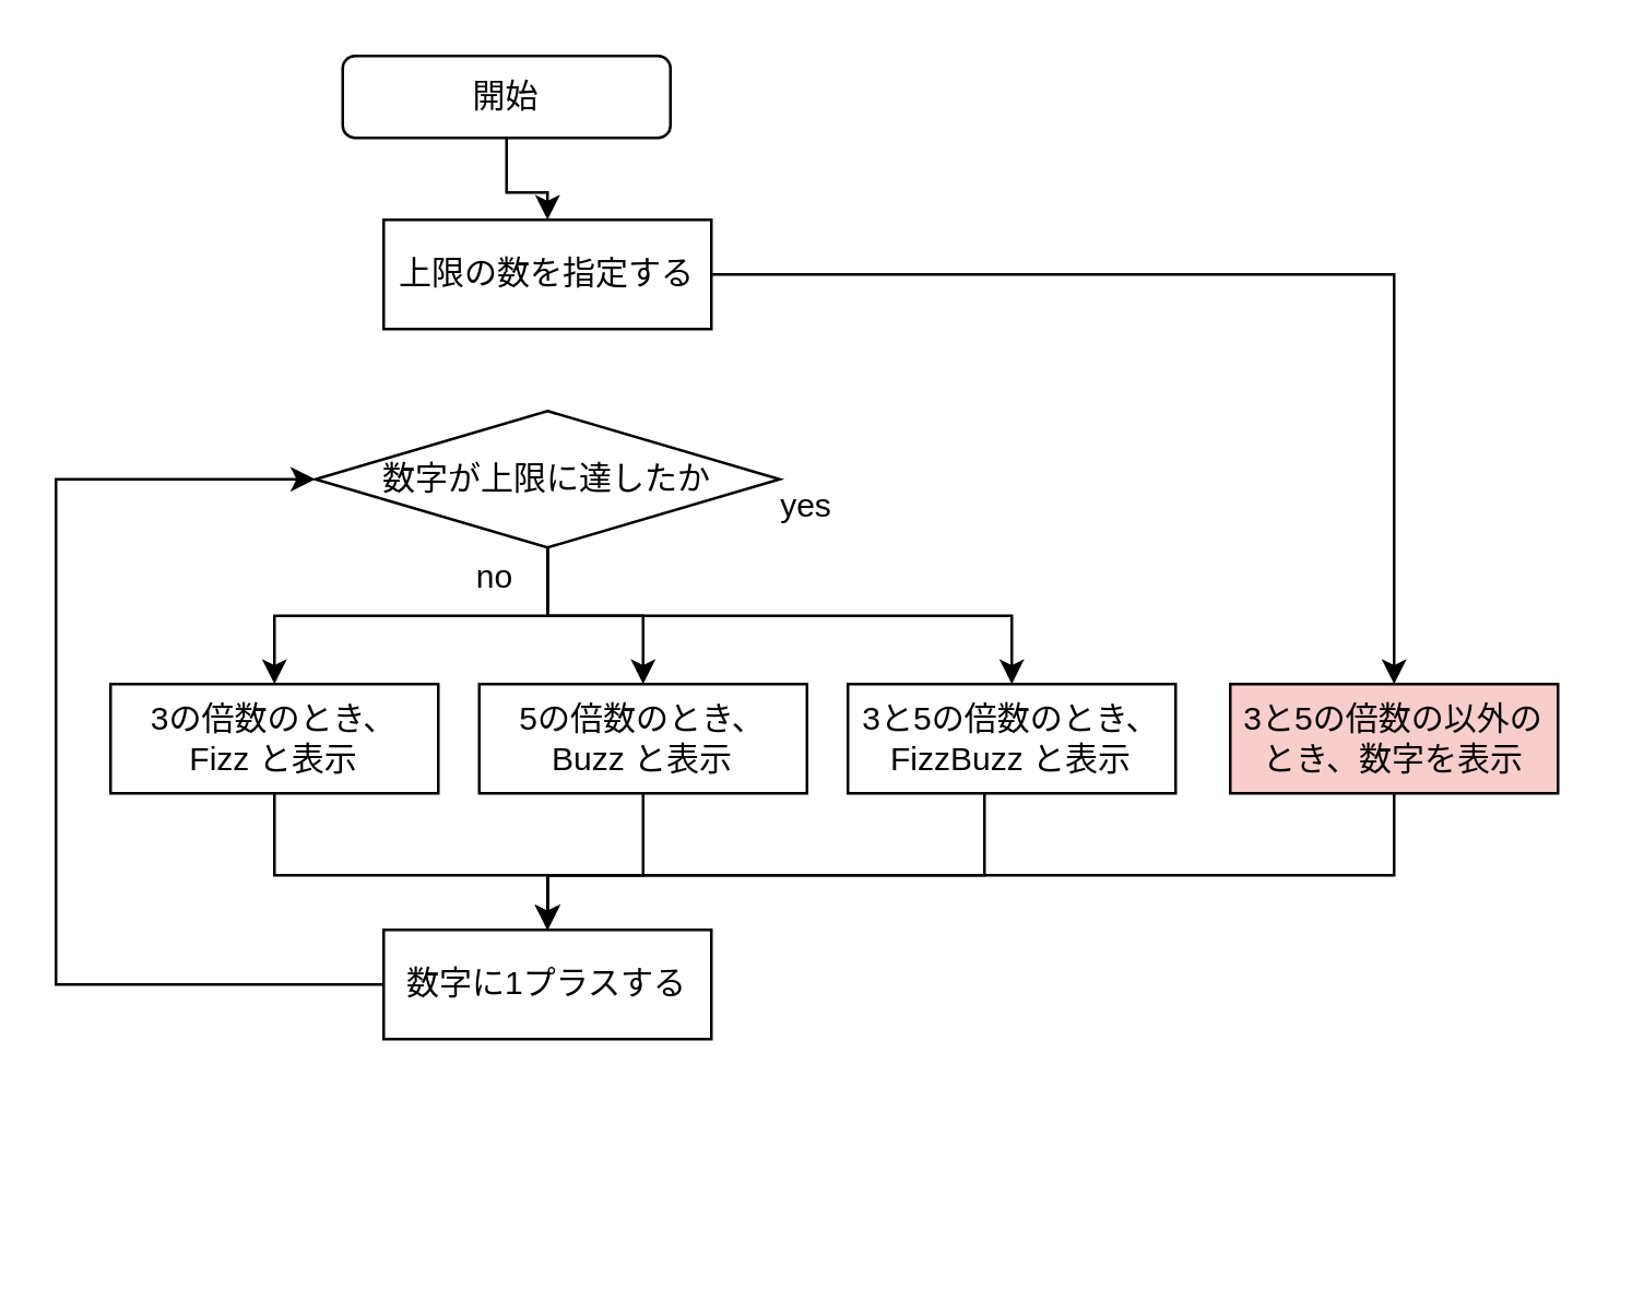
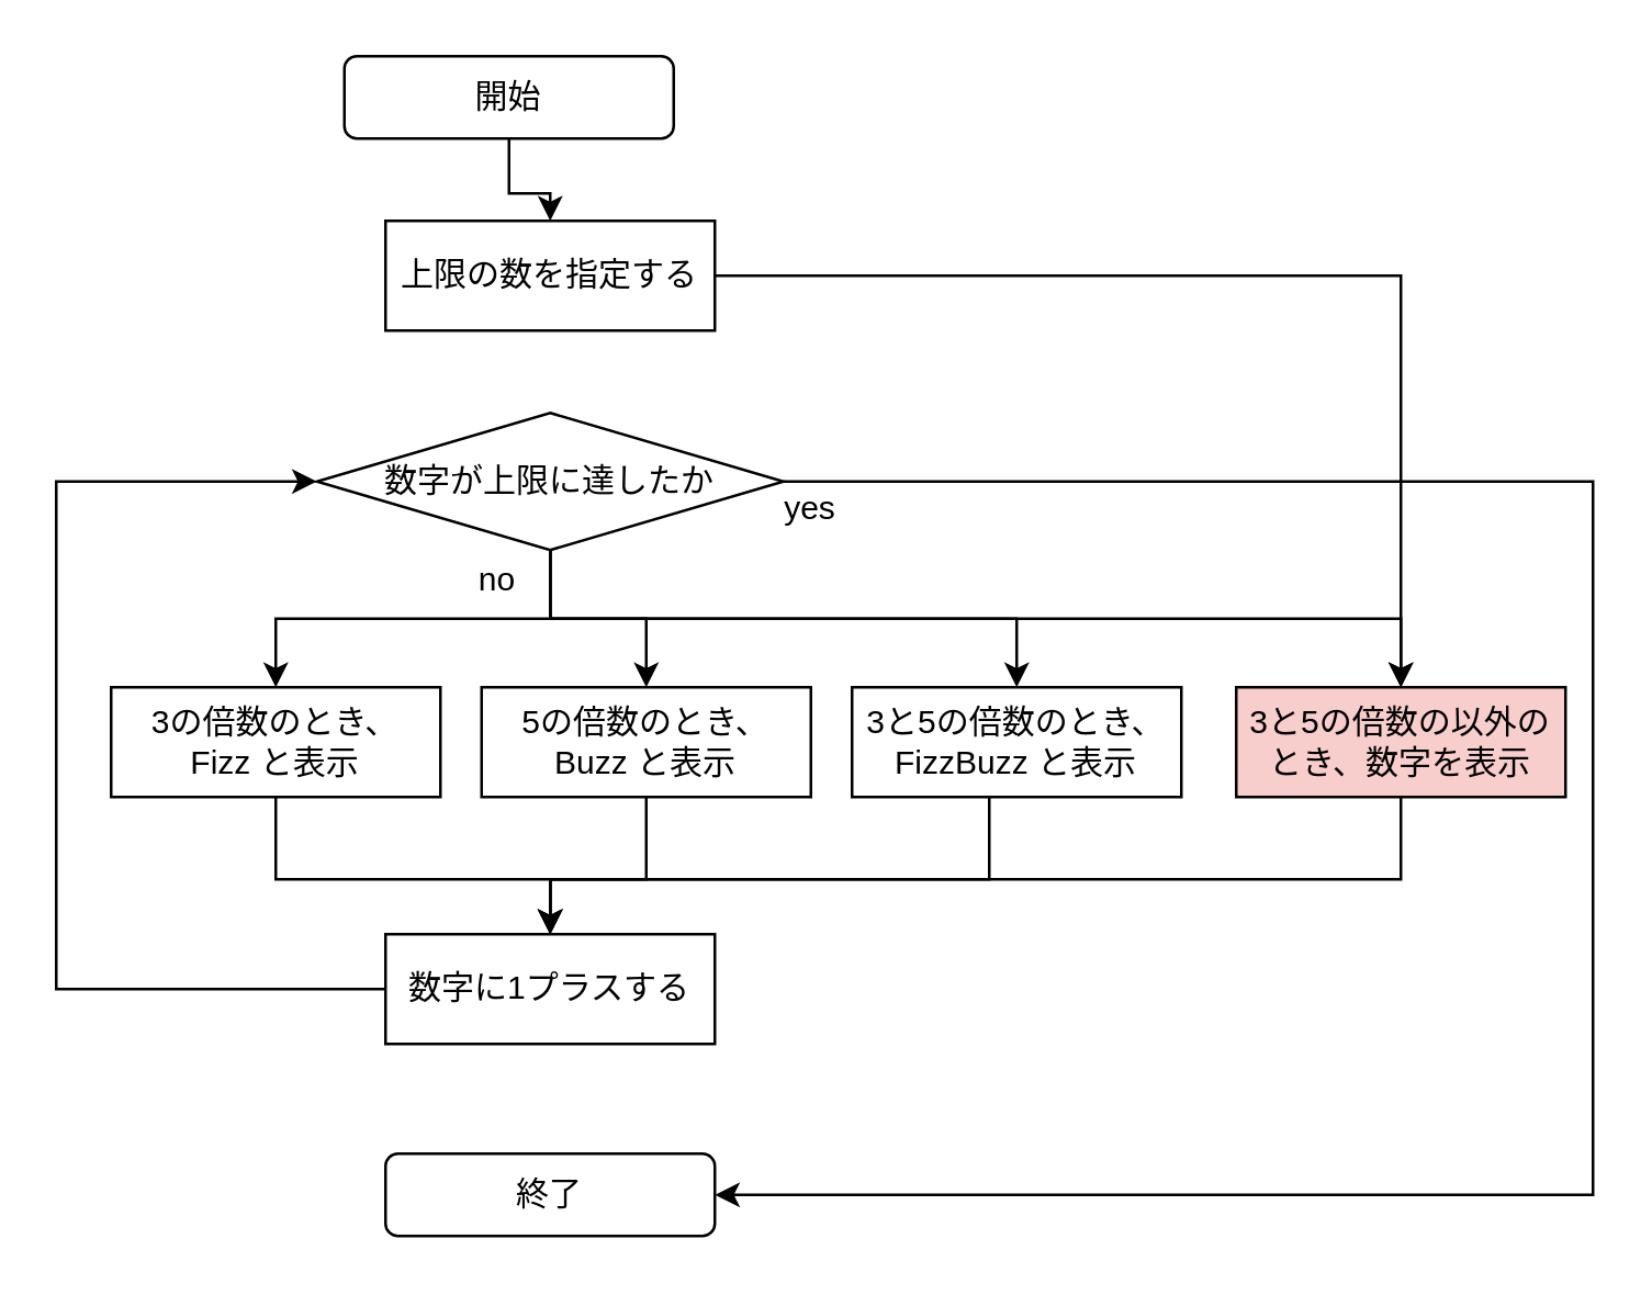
+ <mxCell id="19" value="" style="edgeStyle=orthogonalEdgeStyle;rounded=0;orthogonalLoop=1;jettySize=auto;html=1;entryX=0.5;entryY=0;entryDx=0;entryDy=0;exitX=0.5;exitY=1;exitDx=0;exitDy=0;" edge="1" parent="1" source="8" target="16"><mxGeometry relative="1" as="geometry"><mxPoint x="210" y="210" as="sourcePoint" /><mxPoint x="380" y="260" as="targetPoint" /></mxGeometry></mxCell>
+ <mxCell id="7" value="" style="edgeStyle=orthogonalEdgeStyle;rounded=0;orthogonalLoop=1;jettySize=auto;html=1;entryX=1;entryY=0.5;entryDx=0;entryDy=0;" edge="1" parent="1" source="8" target="17"><mxGeometry relative="1" as="geometry"><mxPoint x="450" y="175" as="targetPoint" /><Array as="points"><mxPoint x="580" y="175" /><mxPoint x="580" y="435" /></Array></mxGeometry></mxCell>
+ <mxCell id="17" value="終了" style="rounded=1;whiteSpace=wrap;html=1;" vertex="1" parent="1"><mxGeometry x="140" y="420" width="120" height="30" as="geometry" /></mxCell>
